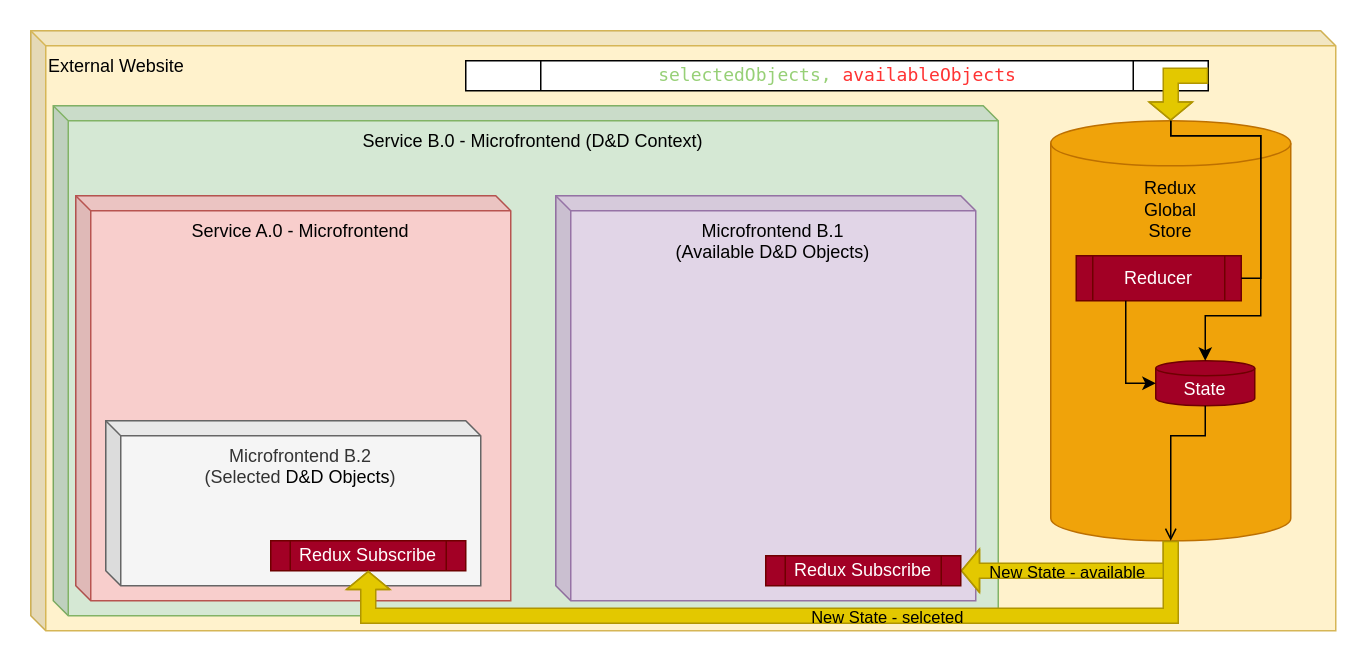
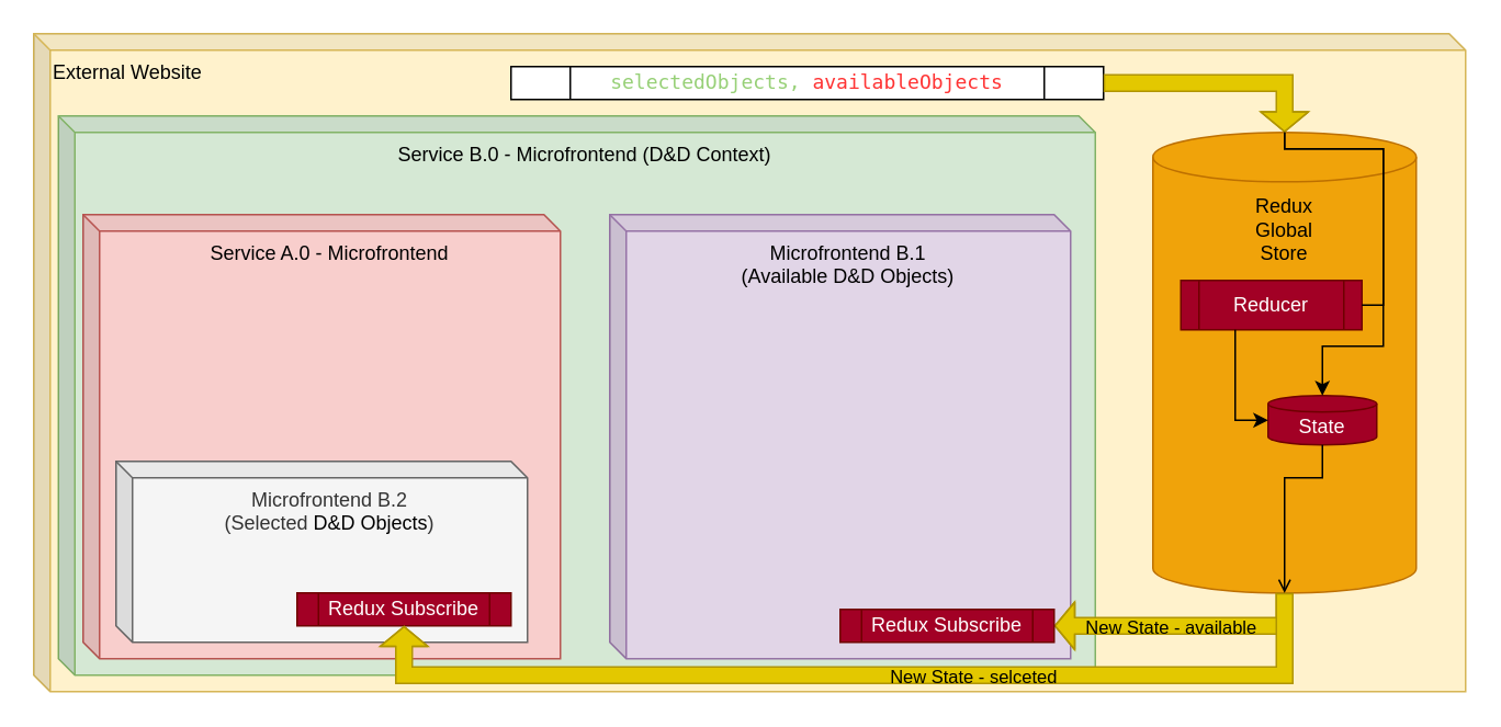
- <mxCell id="7" value="&lt;code data-language=&quot;typescript-jsx&quot; data-application=&quot;com.atlassian.bitbucket-server&quot;&gt;&lt;font color=&quot;#97d077&quot;&gt;selectedObjects,&amp;nbsp;&lt;/font&gt;&lt;/code&gt;&lt;span style=&quot;color: rgb(255, 51, 51); font-family: monospace;&quot;&gt;availableObjects&lt;/span&gt;" style="shape=process;whiteSpace=wrap;html=1;backgroundOutline=1;" parent="1" vertex="1"><mxGeometry x="310" y="40" width="495" height="20" as="geometry" /></mxCell>
+ <mxCell id="7" value="&lt;code data-language=&quot;typescript-jsx&quot; data-application=&quot;com.atlassian.bitbucket-server&quot;&gt;&lt;font color=&quot;#97d077&quot;&gt;selectedObjects,&amp;nbsp;&lt;/font&gt;&lt;/code&gt;&lt;span style=&quot;color: rgb(255, 51, 51); font-family: monospace;&quot;&gt;availableObjects&lt;/span&gt;" style="shape=process;whiteSpace=wrap;html=1;backgroundOutline=1;" parent="1" vertex="1"><mxGeometry x="310" y="40" width="360" height="20" as="geometry" /></mxCell>
